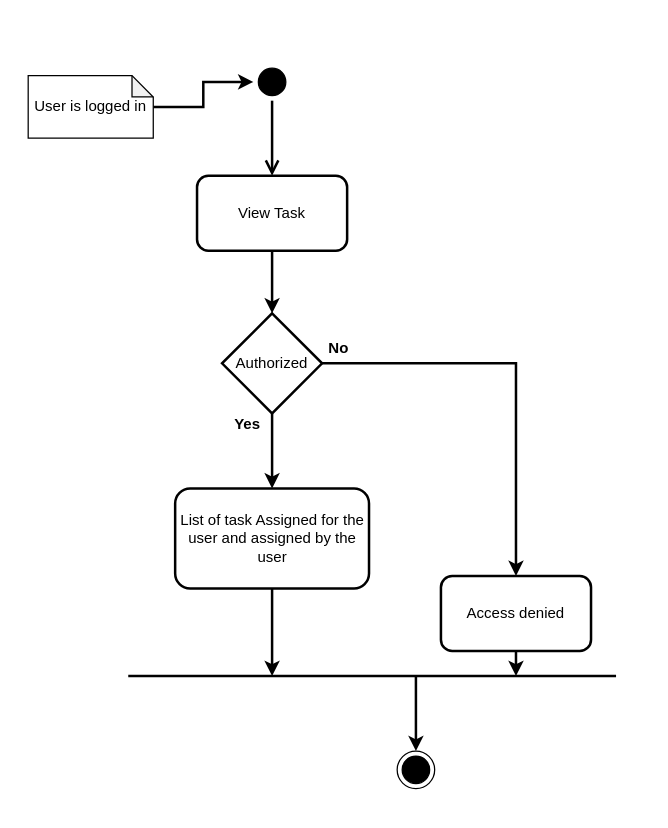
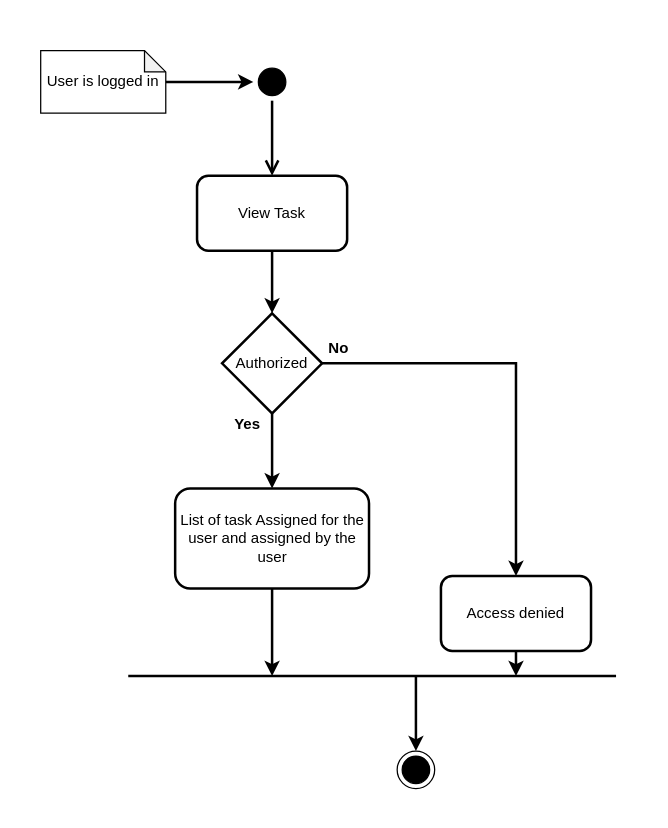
- <mxCell id="4" value="User is logged in" style="shape=note;whiteSpace=wrap;html=1;backgroundOutline=1;darkOpacity=0.05;size=17;" vertex="1" parent="1"><mxGeometry x="22" y="60" width="100" height="50" as="geometry" /></mxCell>
+ <mxCell id="4" value="User is logged in" style="shape=note;whiteSpace=wrap;html=1;backgroundOutline=1;darkOpacity=0.05;size=17;" vertex="1" parent="1"><mxGeometry x="32" y="40" width="100" height="50" as="geometry" /></mxCell>
